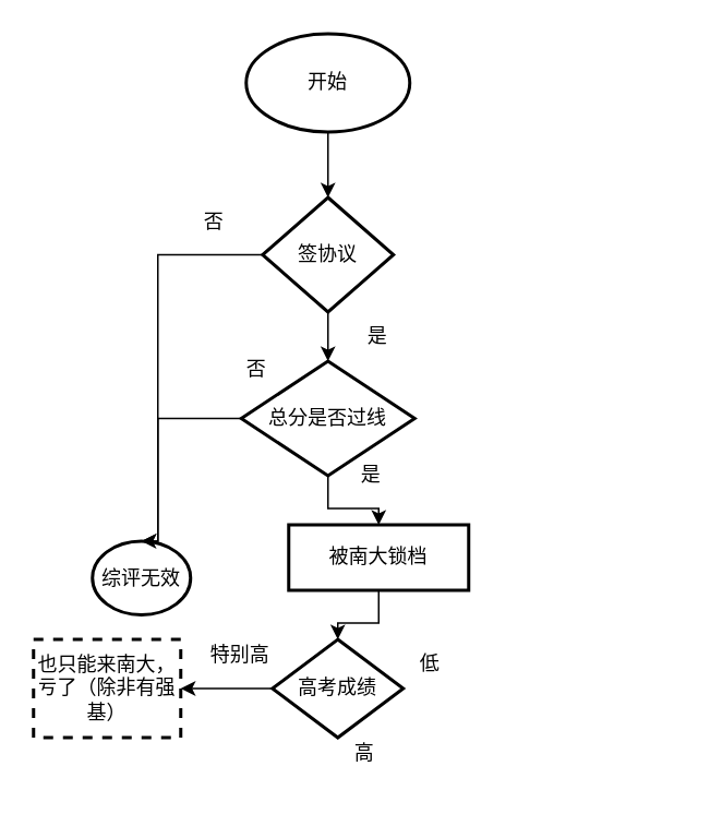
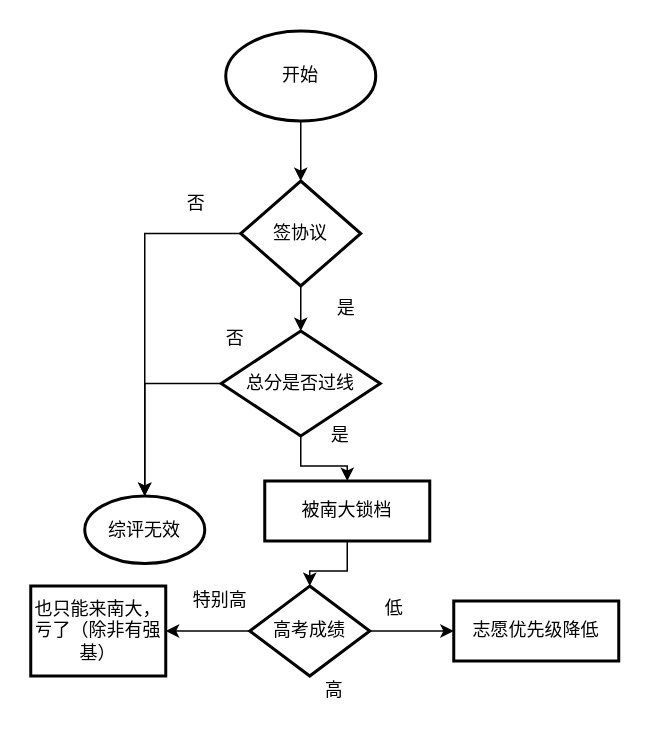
- <mxCell id="7" value="综评无效" style="ellipse;whiteSpace=wrap;html=1;strokeWidth=2;" vertex="1" parent="1"><mxGeometry x="56" y="330" width="60" height="45" as="geometry" /></mxCell>
+ <mxCell id="7" value="综评无效" style="ellipse;whiteSpace=wrap;html=1;strokeWidth=2;" vertex="1" parent="1"><mxGeometry x="56" y="330" width="80" height="45" as="geometry" /></mxCell>
- <mxCell id="23" value="也只能来南大，亏了（除非有强基）" style="whiteSpace=wrap;html=1;strokeWidth=2;dashed=1;" vertex="1" parent="1"><mxGeometry x="20" y="390" width="90" height="60" as="geometry" /></mxCell>
+ <mxCell id="23" value="也只能来南大，亏了（除非有强基）" style="whiteSpace=wrap;html=1;strokeWidth=2;" vertex="1" parent="1"><mxGeometry x="20" y="390" width="90" height="60" as="geometry" /></mxCell>
+ <mxCell id="14" style="edgeStyle=orthogonalEdgeStyle;rounded=0;orthogonalLoop=1;jettySize=auto;html=1;entryX=0;entryY=0.5;entryDx=0;entryDy=0;" edge="1" parent="1" source="16" target="19"><mxGeometry relative="1" as="geometry" /></mxCell>
+ <mxCell id="19" value="志愿优先级降低" style="whiteSpace=wrap;html=1;strokeWidth=2;" vertex="1" parent="1"><mxGeometry x="302" y="400" width="110" height="40" as="geometry" /></mxCell>
